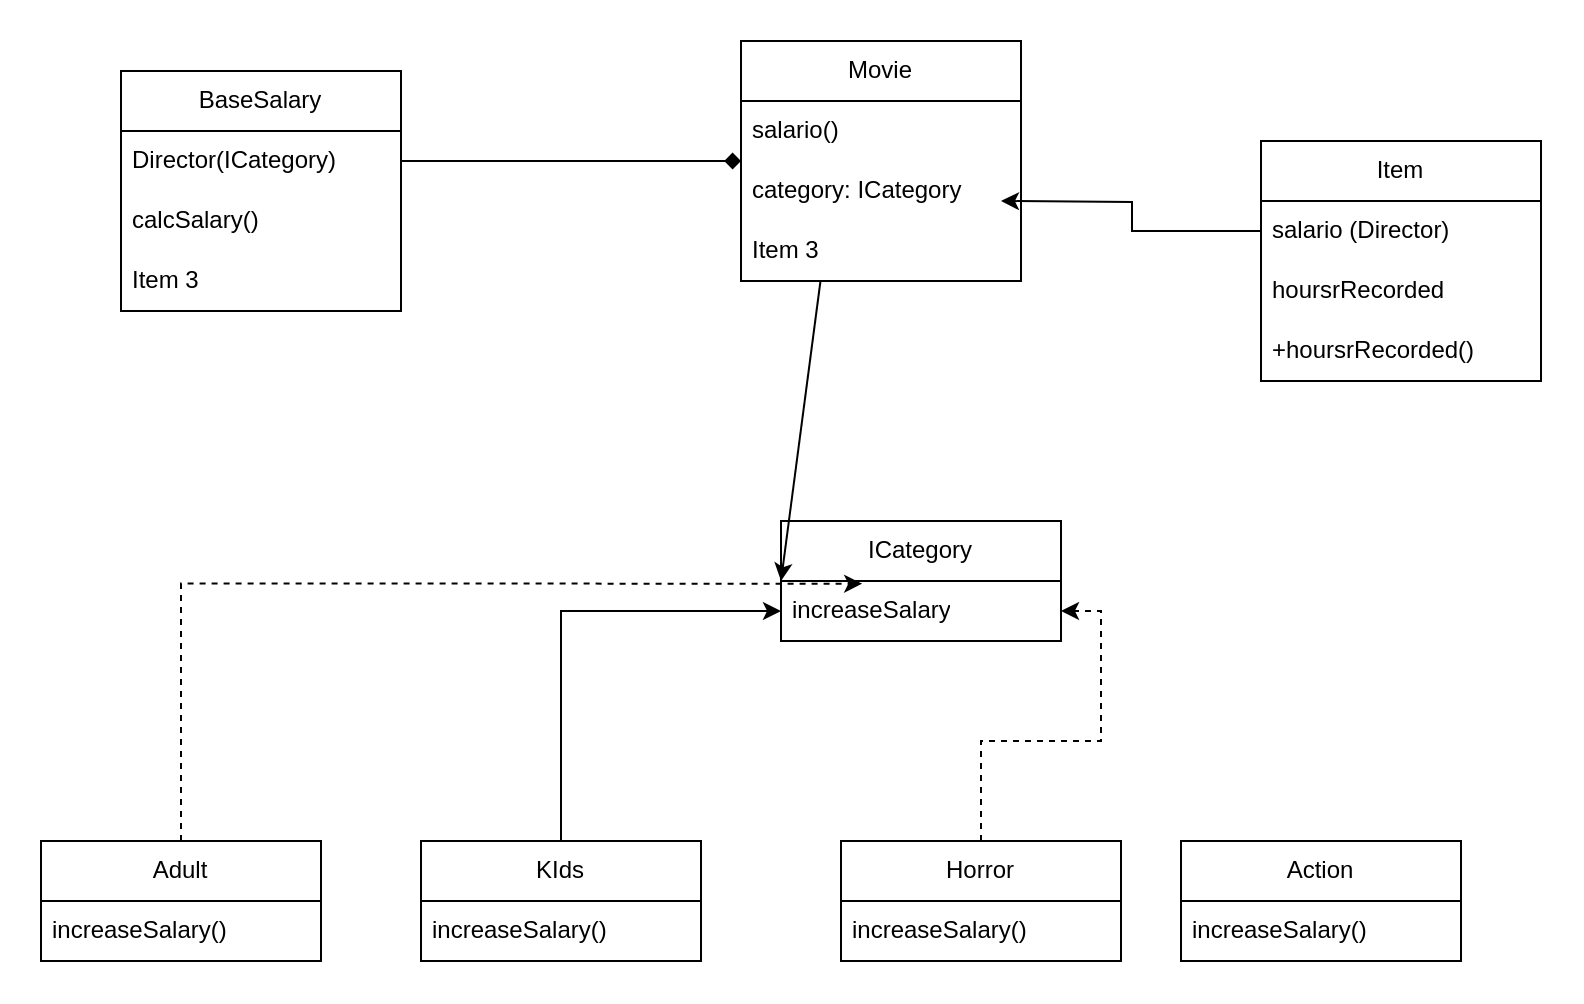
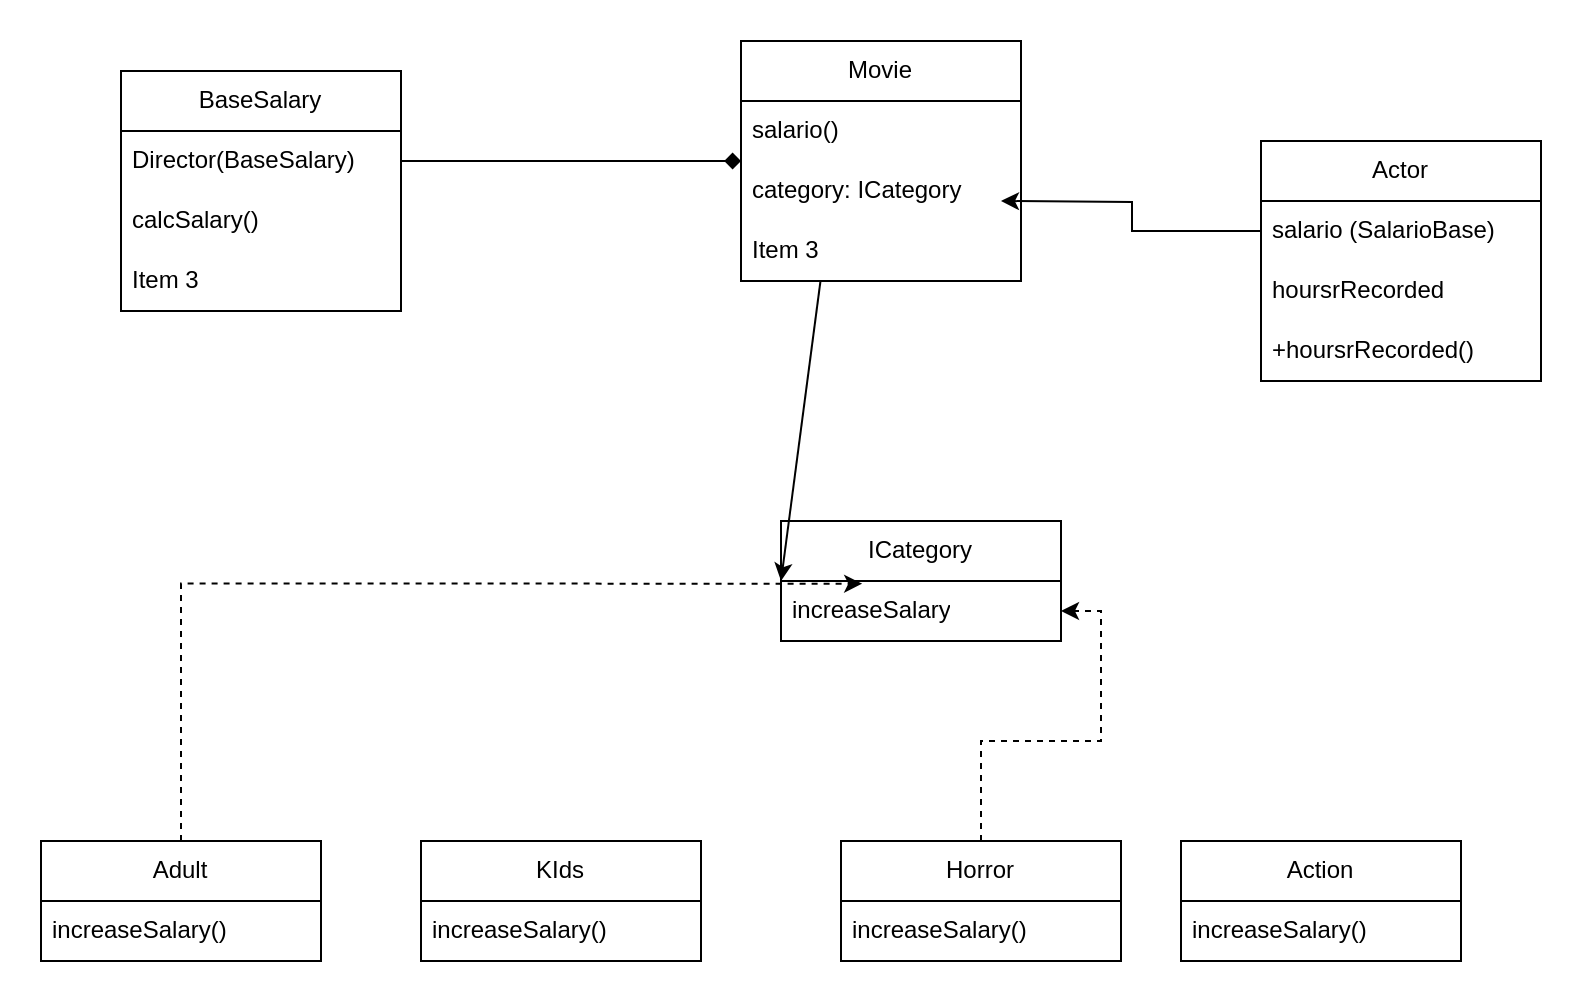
- <mxCell id="26" value="Director(ICategory)" style="text;strokeColor=none;fillColor=none;align=left;verticalAlign=middle;spacingLeft=4;spacingRight=4;overflow=hidden;points=[[0,0.5],[1,0.5]];portConstraint=eastwest;rotatable=0;whiteSpace=wrap;html=1;" parent="25" vertex="1"><mxGeometry y="30" width="140" height="30" as="geometry" /></mxCell>
+ <mxCell id="26" value="Director(BaseSalary)" style="text;strokeColor=none;fillColor=none;align=left;verticalAlign=middle;spacingLeft=4;spacingRight=4;overflow=hidden;points=[[0,0.5],[1,0.5]];portConstraint=eastwest;rotatable=0;whiteSpace=wrap;html=1;" parent="25" vertex="1"><mxGeometry y="30" width="140" height="30" as="geometry" /></mxCell>
- <mxCell id="5" value="Item" style="swimlane;fontStyle=0;childLayout=stackLayout;horizontal=1;startSize=30;horizontalStack=0;resizeParent=1;resizeParentMax=0;resizeLast=0;collapsible=1;marginBottom=0;whiteSpace=wrap;html=1;" parent="1" vertex="1"><mxGeometry x="630" y="70" width="140" height="120" as="geometry" /></mxCell>
+ <mxCell id="5" value="Actor" style="swimlane;fontStyle=0;childLayout=stackLayout;horizontal=1;startSize=30;horizontalStack=0;resizeParent=1;resizeParentMax=0;resizeLast=0;collapsible=1;marginBottom=0;whiteSpace=wrap;html=1;" parent="1" vertex="1"><mxGeometry x="630" y="70" width="140" height="120" as="geometry" /></mxCell>
- <mxCell id="6" value="salario (Director)" style="text;strokeColor=none;fillColor=none;align=left;verticalAlign=middle;spacingLeft=4;spacingRight=4;overflow=hidden;points=[[0,0.5],[1,0.5]];portConstraint=eastwest;rotatable=0;whiteSpace=wrap;html=1;" parent="5" vertex="1"><mxGeometry y="30" width="140" height="30" as="geometry" /></mxCell>
+ <mxCell id="6" value="salario (SalarioBase)" style="text;strokeColor=none;fillColor=none;align=left;verticalAlign=middle;spacingLeft=4;spacingRight=4;overflow=hidden;points=[[0,0.5],[1,0.5]];portConstraint=eastwest;rotatable=0;whiteSpace=wrap;html=1;" parent="5" vertex="1"><mxGeometry y="30" width="140" height="30" as="geometry" /></mxCell>
- <mxCell id="17" style="edgeStyle=orthogonalEdgeStyle;rounded=0;orthogonalLoop=1;jettySize=auto;html=1;" parent="1" source="18" target="3" edge="1"><mxGeometry relative="1" as="geometry" /></mxCell>
